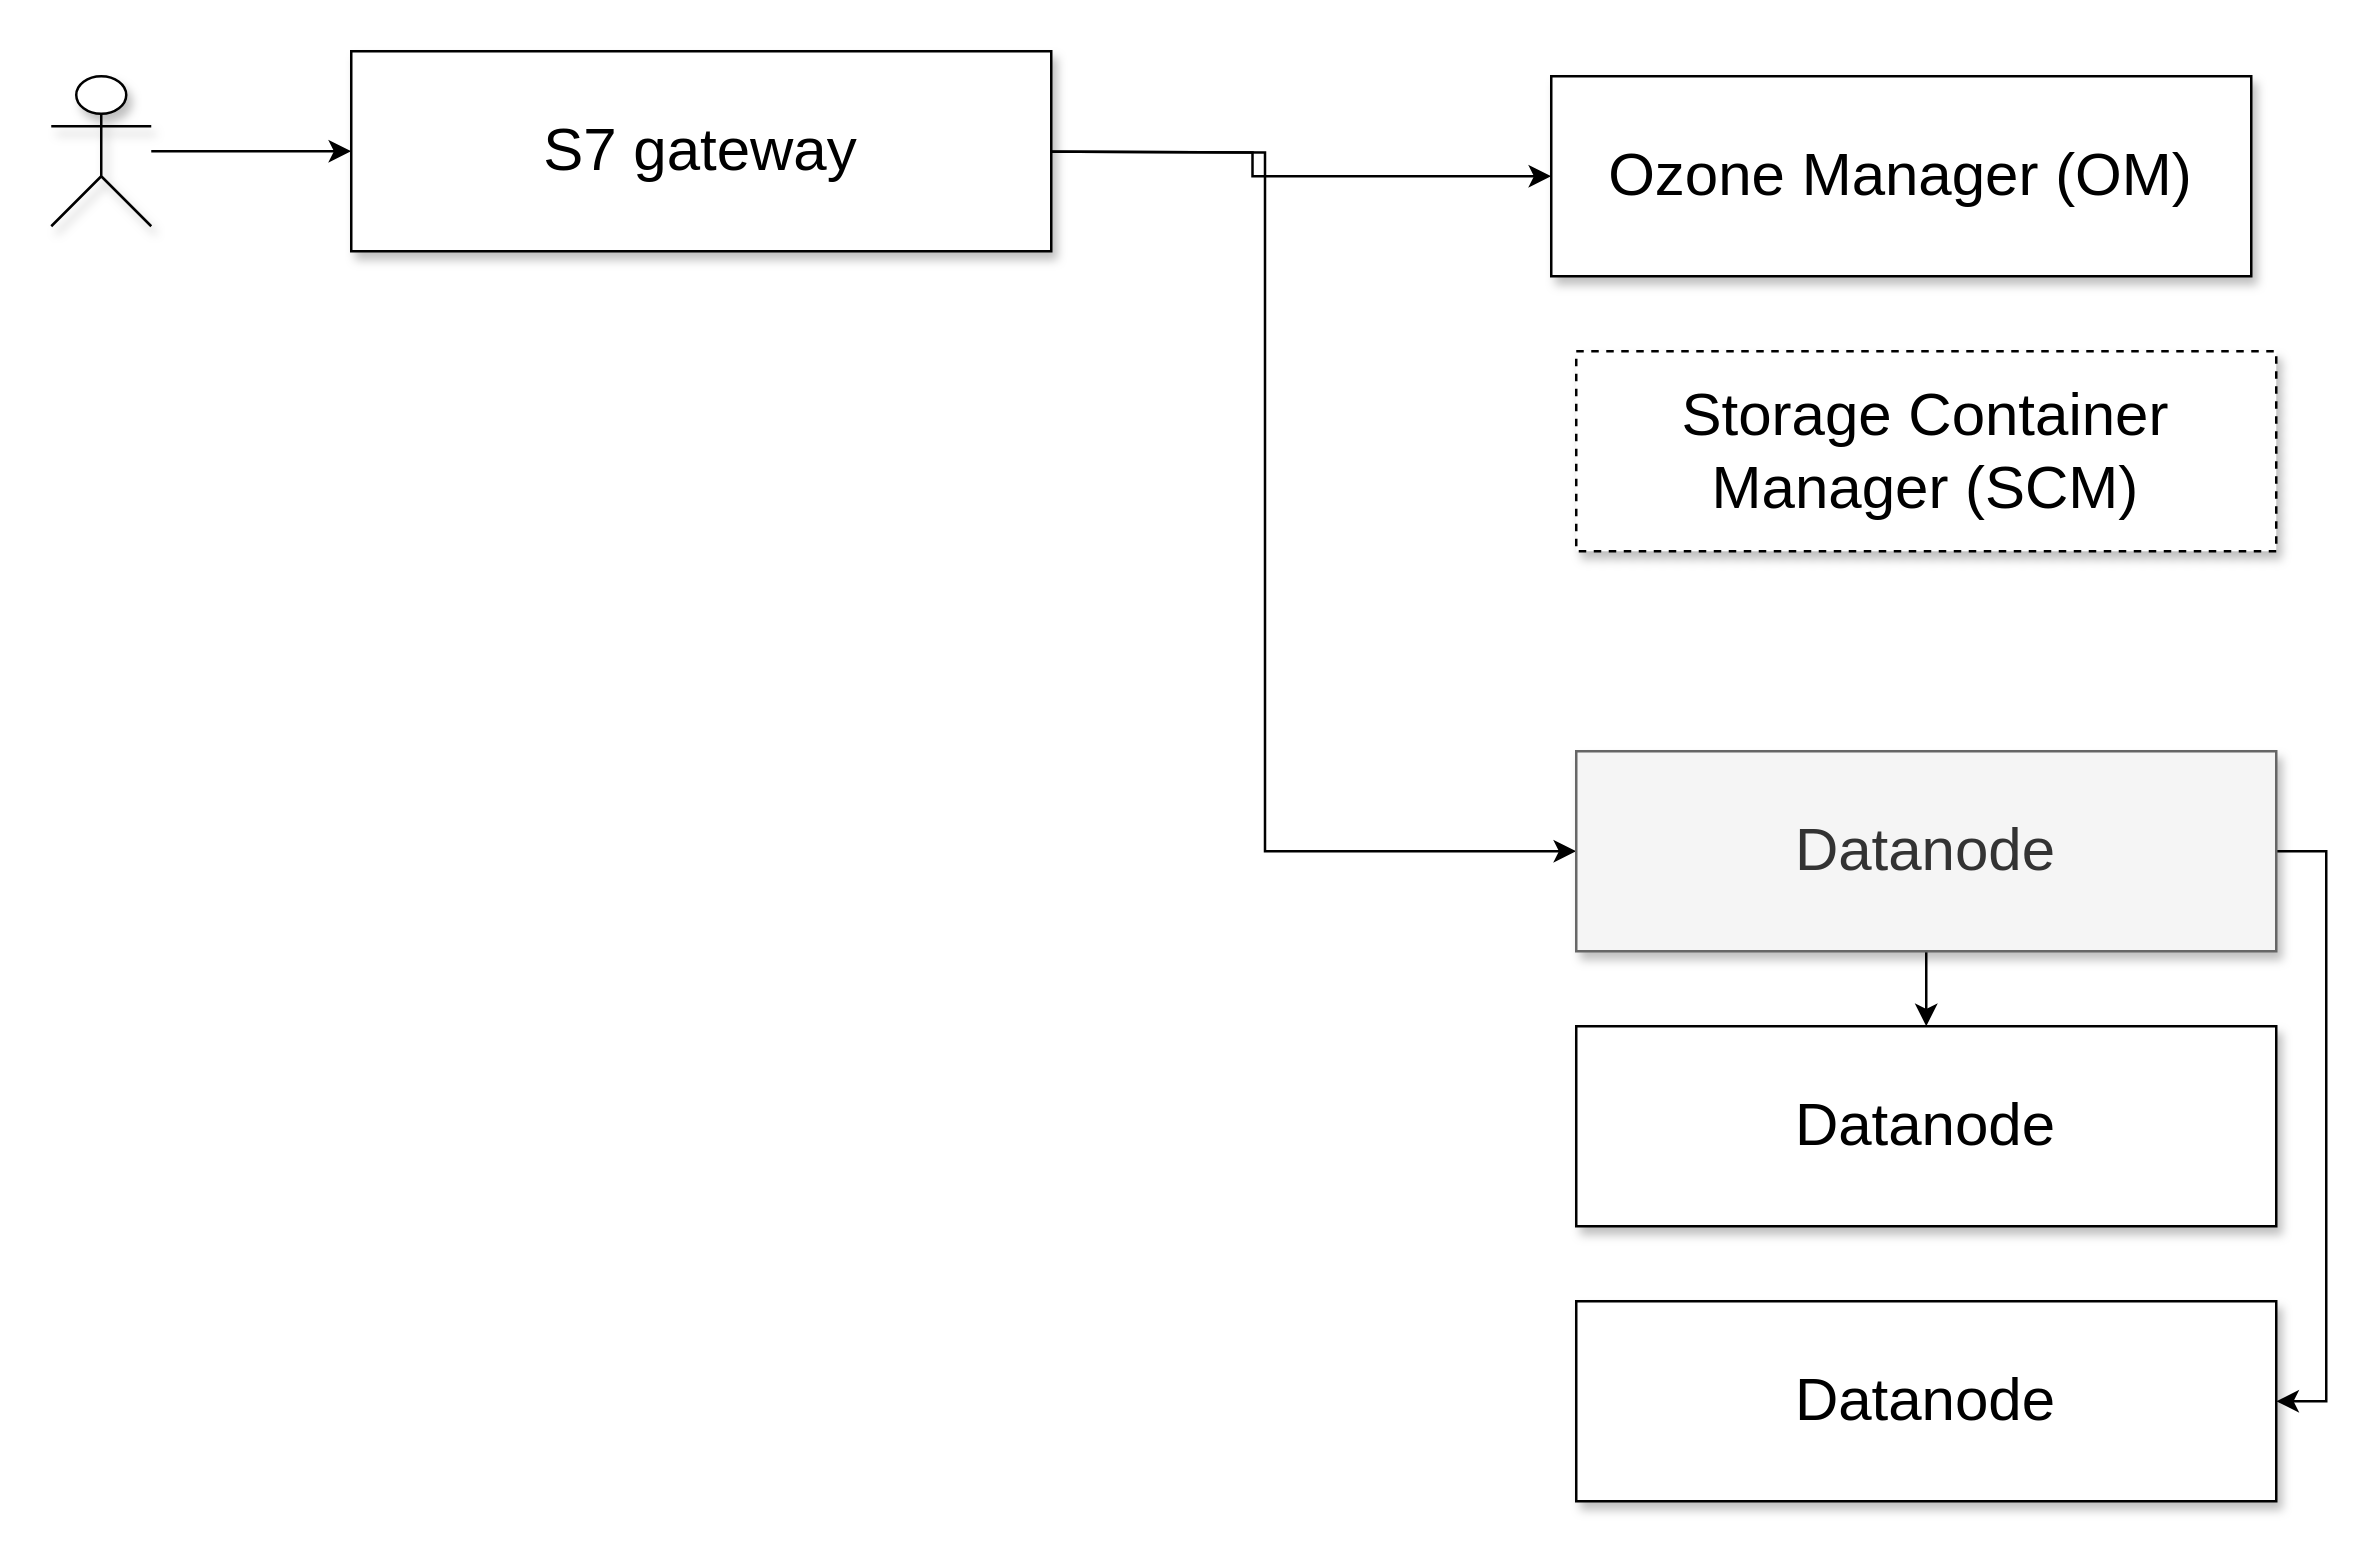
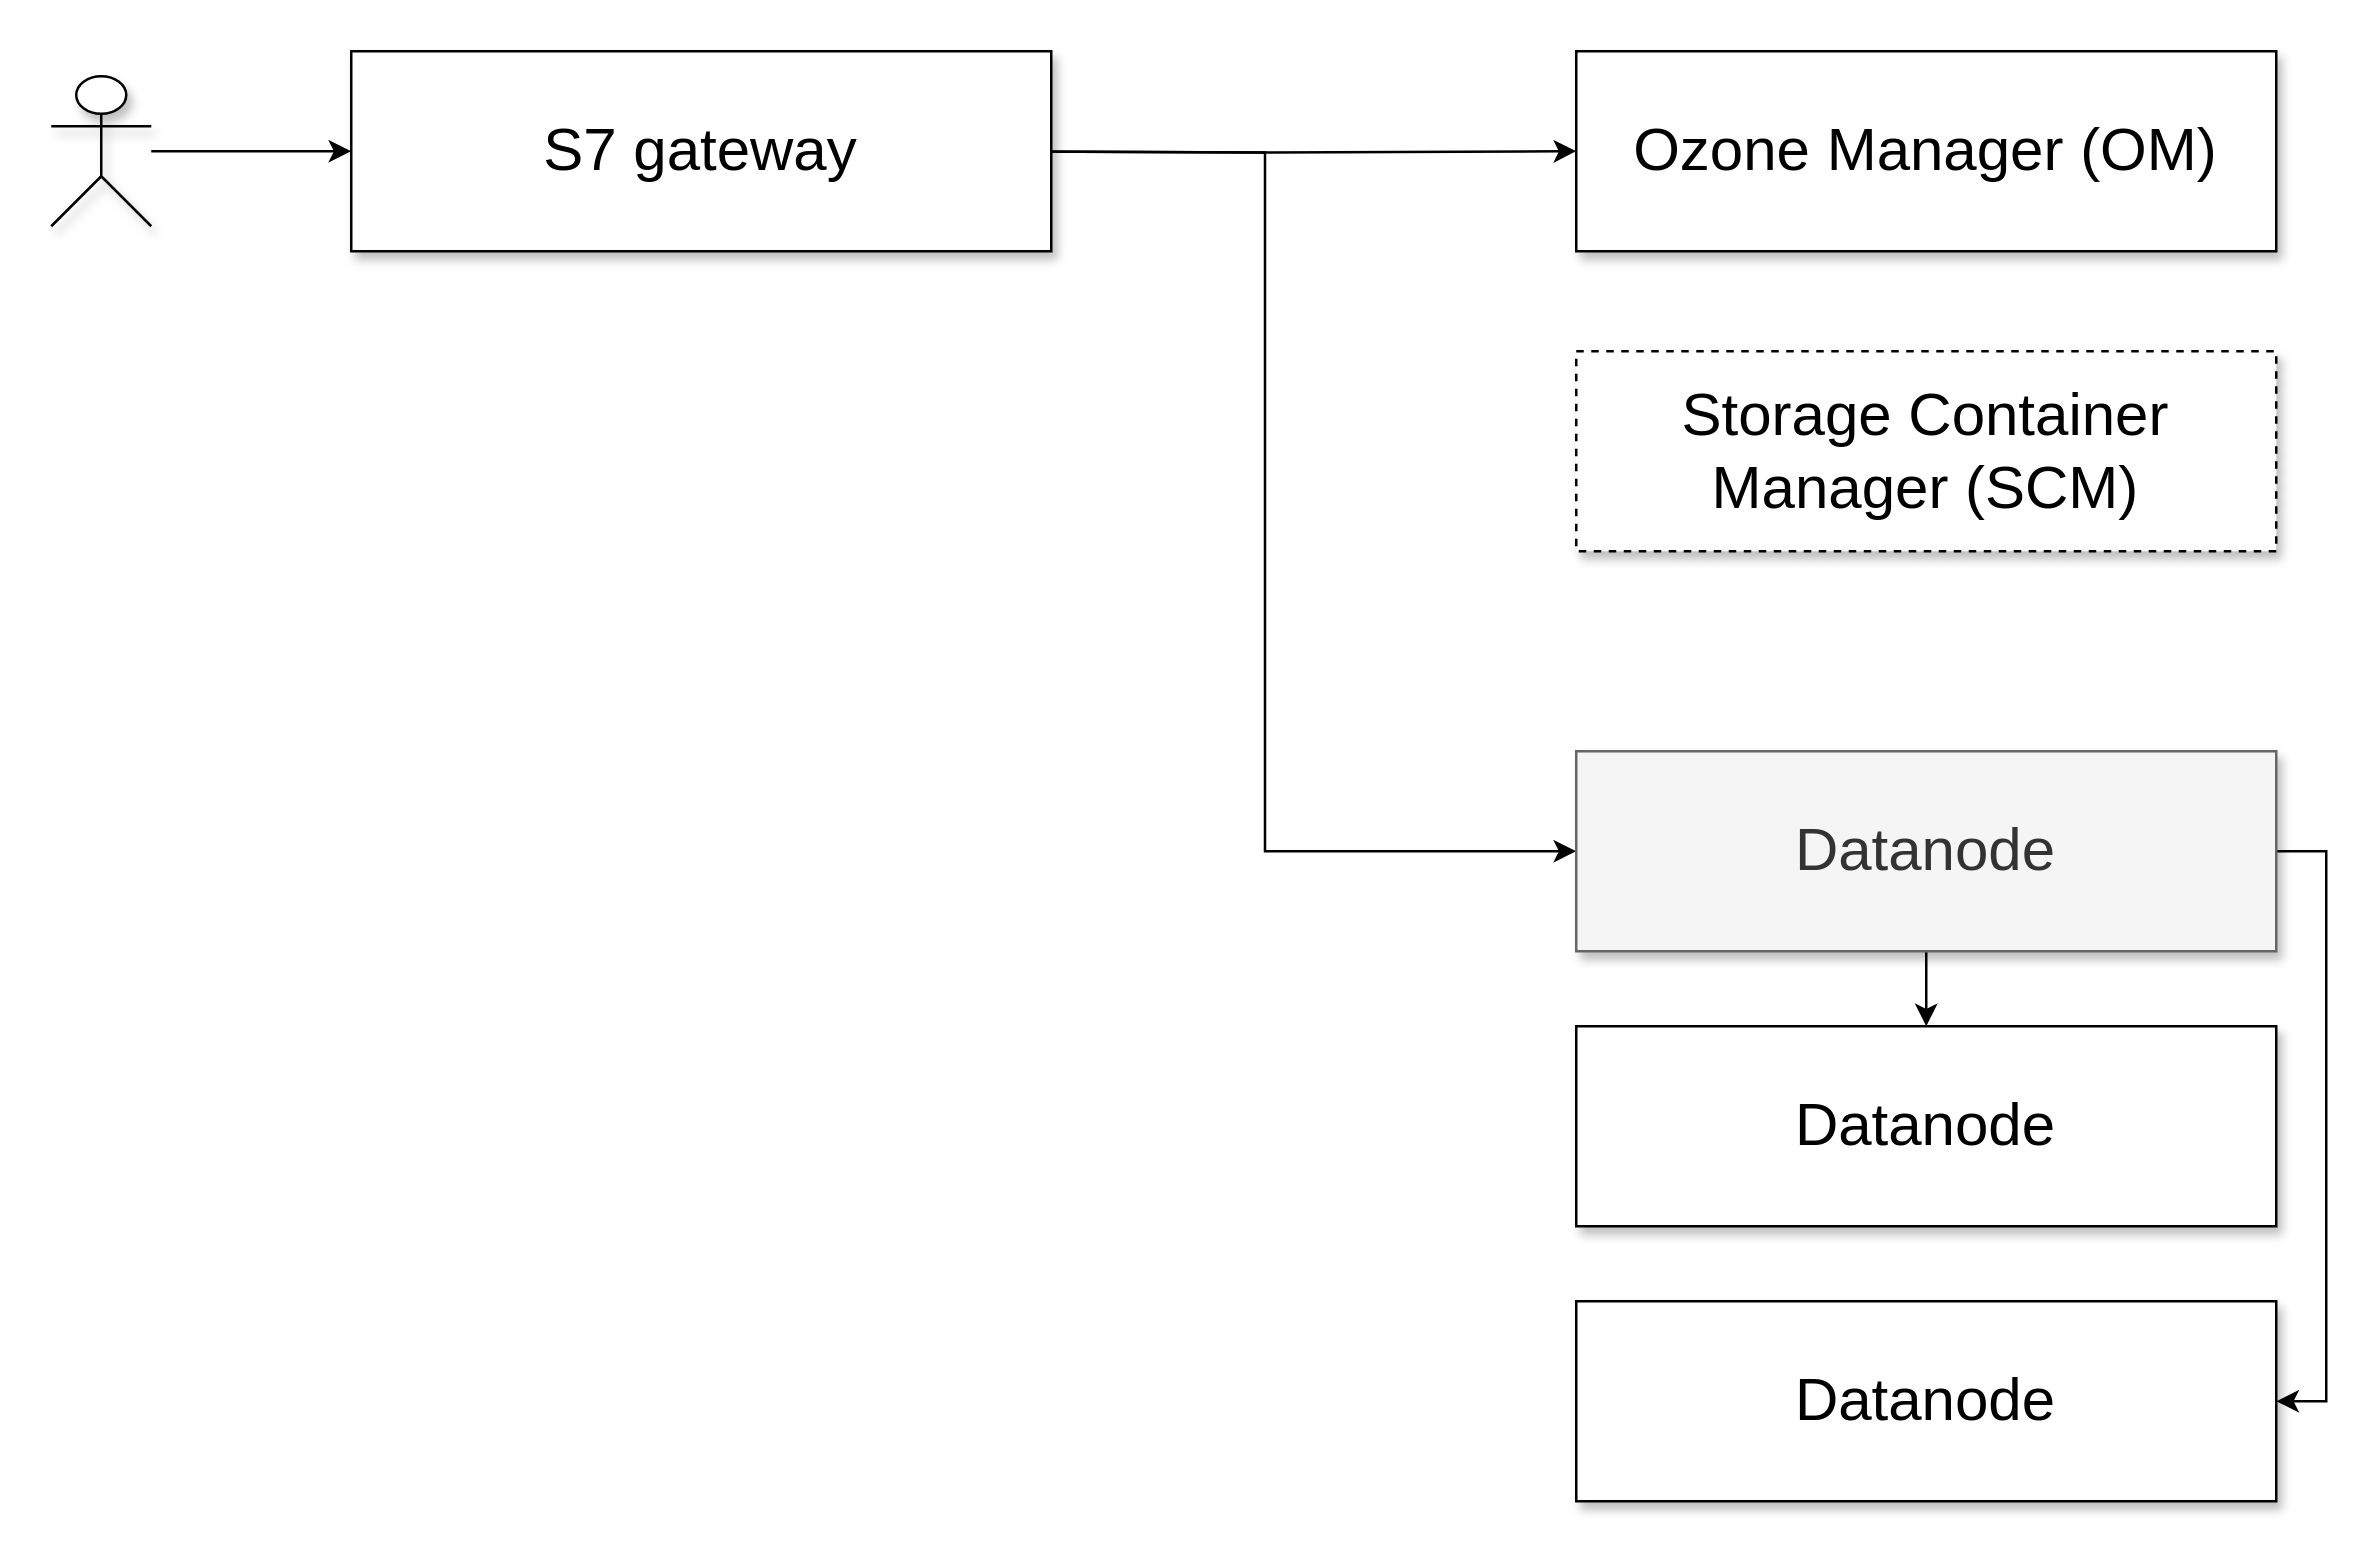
- <mxCell id="3" value="Ozone Manager (OM)" style="rounded=0;whiteSpace=wrap;html=1;fontSize=24;shadow=1;" parent="1" vertex="1"><mxGeometry x="620" y="30" width="280" height="80" as="geometry" /></mxCell>
+ <mxCell id="3" value="Ozone Manager (OM)" style="rounded=0;whiteSpace=wrap;html=1;fontSize=24;shadow=1;" parent="1" vertex="1"><mxGeometry x="630" y="20" width="280" height="80" as="geometry" /></mxCell>
